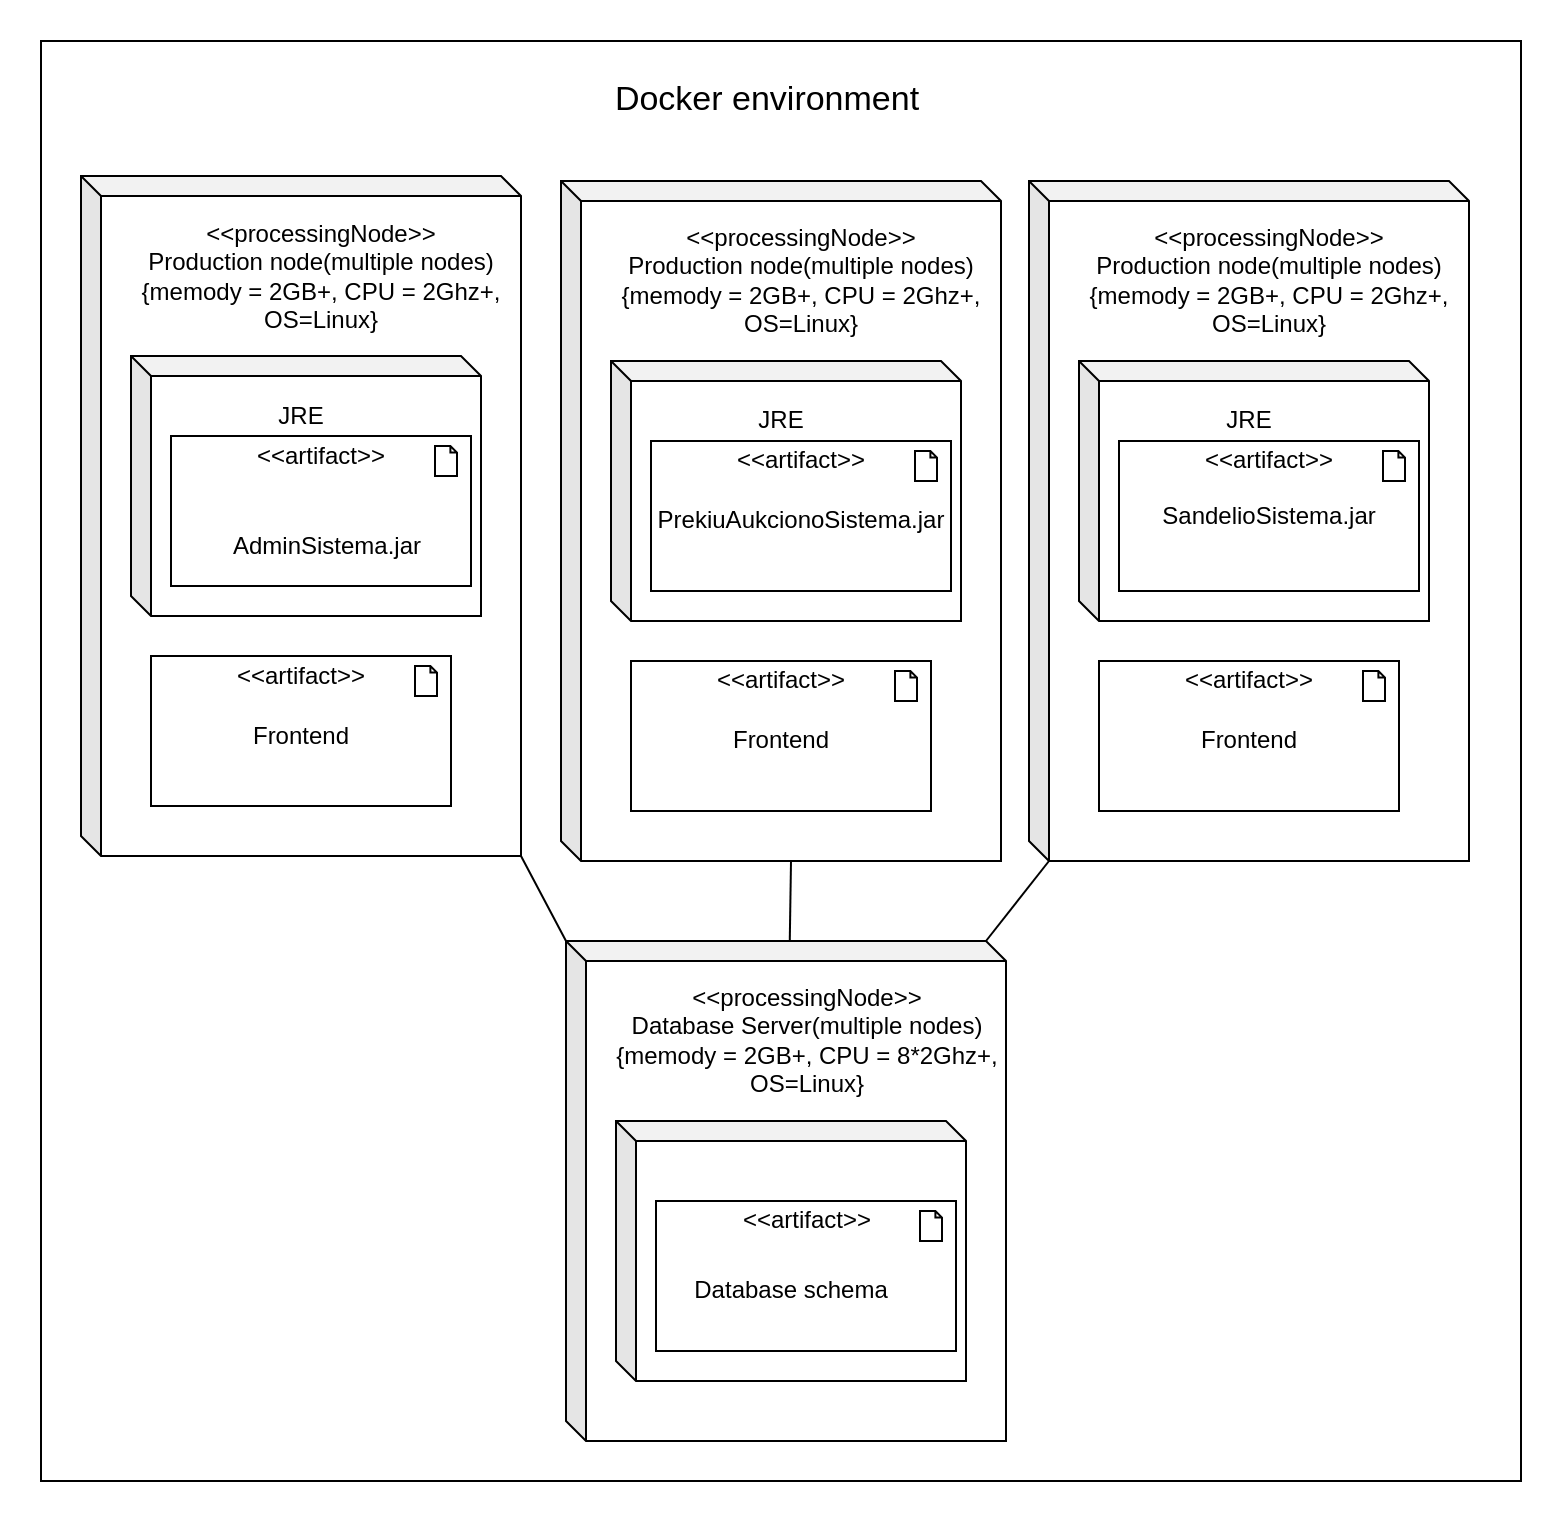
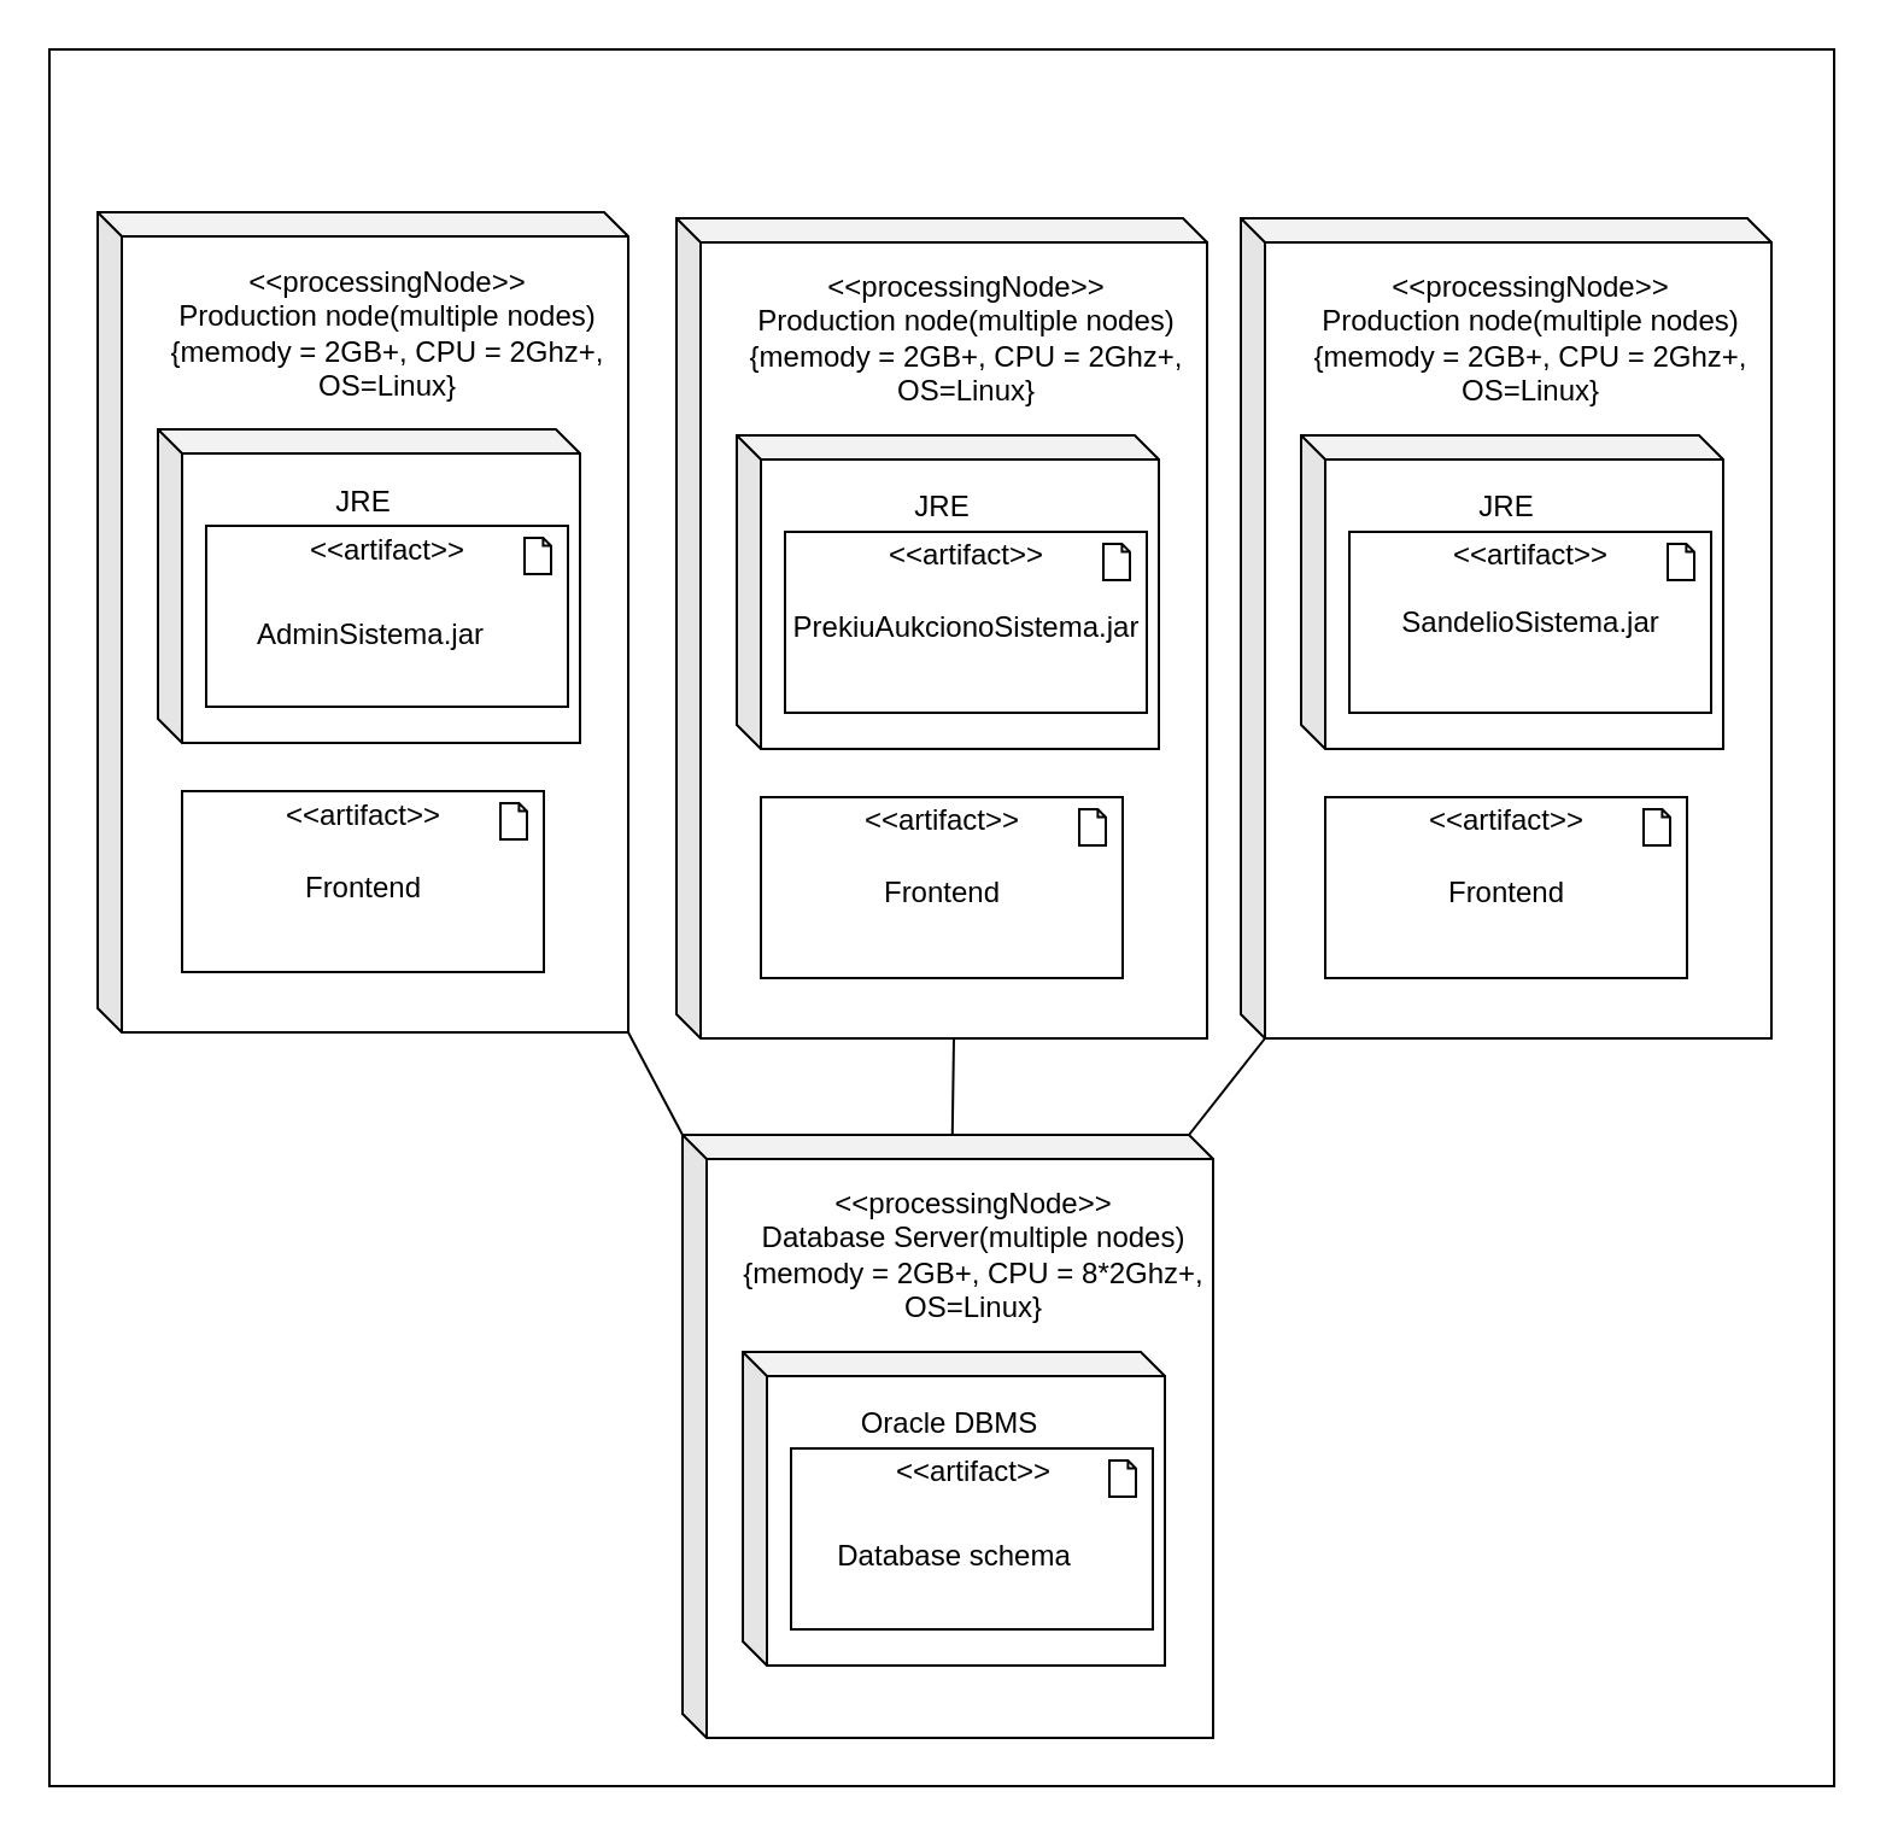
- <mxCell id="43" value="&lt;font style=&quot;font-size: 17px&quot;&gt;Docker environment&lt;/font&gt;" style="text;html=1;align=center;verticalAlign=middle;resizable=0;points=[];autosize=1;" vertex="1" parent="1"><mxGeometry x="297.5" y="40" width="170" height="20" as="geometry" /></mxCell>
- <mxCell id="32" value="AdminSistema.jar" style="text;html=1;align=center;verticalAlign=middle;resizable=0;points=[];autosize=1;" vertex="1" parent="1"><mxGeometry x="107.5" y="262.5" width="110" height="20" as="geometry" /></mxCell>
+ <mxCell id="32" value="AdminSistema.jar" style="text;html=1;align=center;verticalAlign=middle;resizable=0;points=[];autosize=1;" vertex="1" parent="1"><mxGeometry x="97.5" y="252.5" width="110" height="20" as="geometry" /></mxCell>
+ <mxCell id="36" value="Oracle DBMS" style="text;html=1;align=center;verticalAlign=middle;resizable=0;points=[];autosize=1;" vertex="1" parent="1"><mxGeometry x="347.5" y="580" width="90" height="20" as="geometry" /></mxCell>
